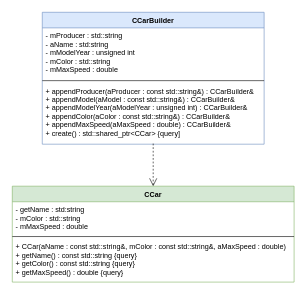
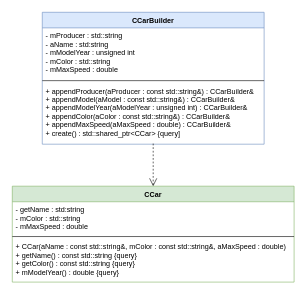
- <mxCell id="5" value="+ CCar(aName : const std::string&amp;, mColor : const std::string&amp;, aMaxSpeed : double)&#10;+ getName() : const std::string {query}&#10;+ getColor() : const std::string {query}&#10;+ getMaxSpeed() : double {query}" style="text;strokeColor=none;fillColor=none;align=left;verticalAlign=top;spacingLeft=4;spacingRight=4;overflow=hidden;rotatable=0;points=[[0,0.5],[1,0.5]];portConstraint=eastwest;" vertex="1" parent="2"><mxGeometry y="88" width="470" height="72" as="geometry" /></mxCell>
+ <mxCell id="5" value="+ CCar(aName : const std::string&amp;, mColor : const std::string&amp;, aMaxSpeed : double)&#10;+ getName() : const std::string {query}&#10;+ getColor() : const std::string {query}&#10;+ mModelYear() : double {query}" style="text;strokeColor=none;fillColor=none;align=left;verticalAlign=top;spacingLeft=4;spacingRight=4;overflow=hidden;rotatable=0;points=[[0,0.5],[1,0.5]];portConstraint=eastwest;" vertex="1" parent="2"><mxGeometry y="88" width="470" height="72" as="geometry" /></mxCell>
